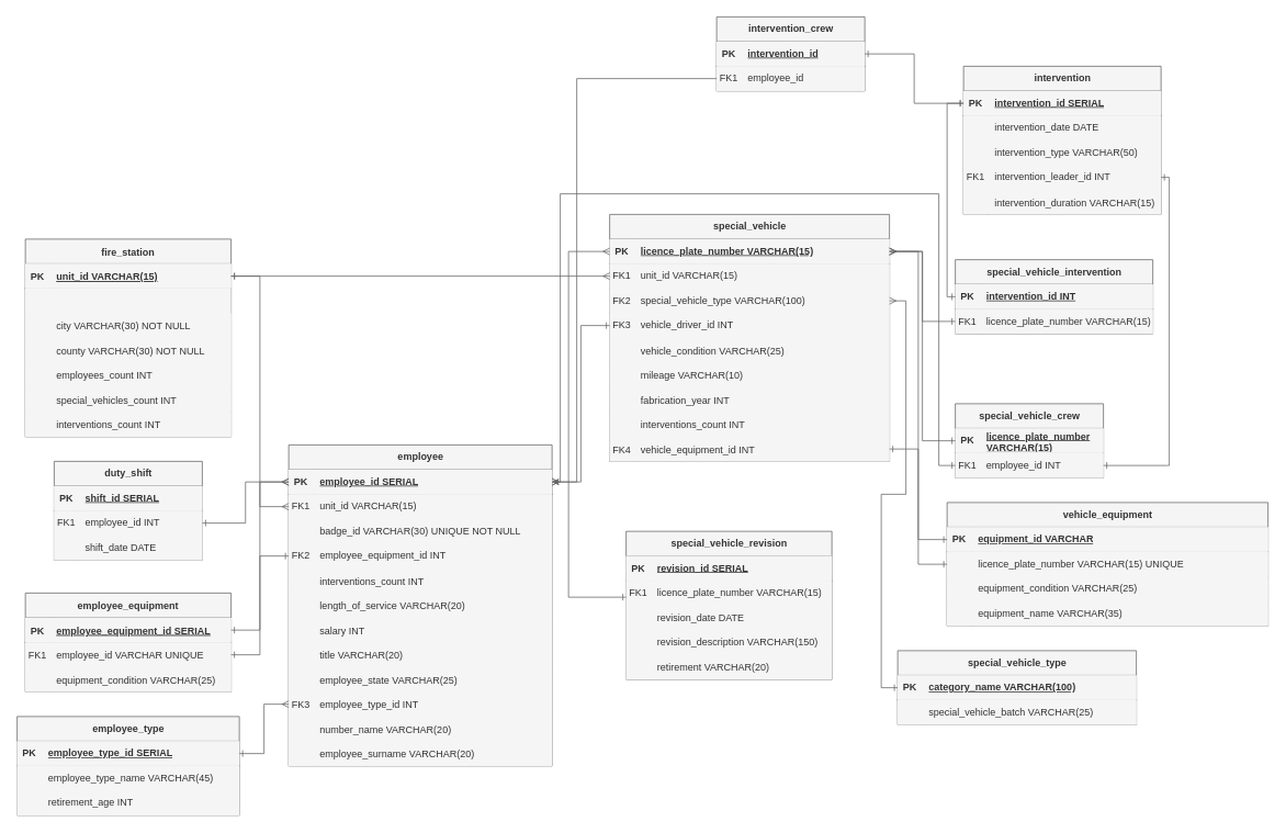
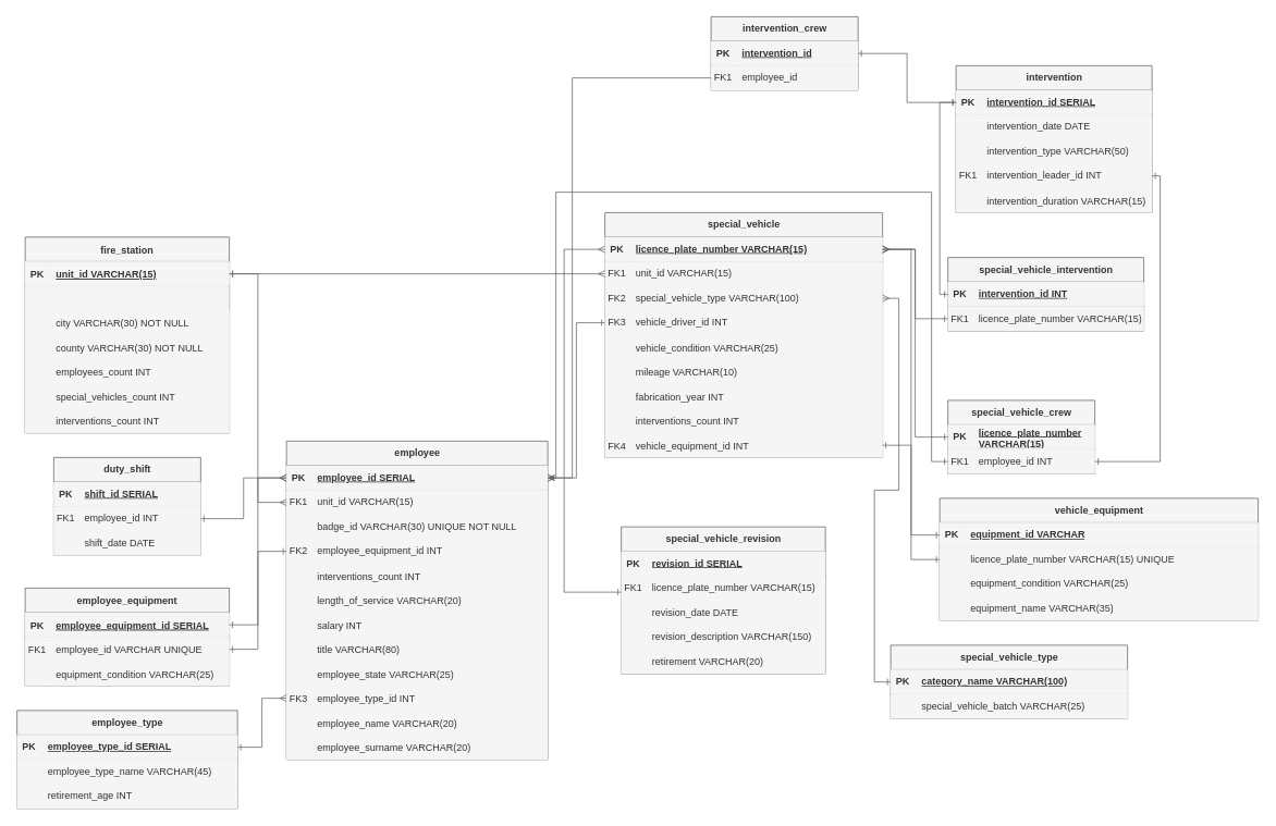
- <mxCell id="67" value="title VARCHAR(20)" style="shape=partialRectangle;connectable=0;top=0;left=0;bottom=0;right=0;align=left;spacingLeft=6;overflow=hidden;fontColor=#333333;strokeColor=#666666;fillColor=#f5f5f5;" parent="65" vertex="1"><mxGeometry x="30" width="290" height="30" as="geometry"><mxRectangle width="290" height="30" as="alternateBounds" /></mxGeometry></mxCell>
+ <mxCell id="67" value="title VARCHAR(80)" style="shape=partialRectangle;connectable=0;top=0;left=0;bottom=0;right=0;align=left;spacingLeft=6;overflow=hidden;fontColor=#333333;strokeColor=#666666;fillColor=#f5f5f5;" parent="65" vertex="1"><mxGeometry x="30" width="290" height="30" as="geometry"><mxRectangle width="290" height="30" as="alternateBounds" /></mxGeometry></mxCell>
- <mxCell id="76" value="number_name VARCHAR(20)" style="shape=partialRectangle;connectable=0;top=0;left=0;bottom=0;right=0;align=left;spacingLeft=6;overflow=hidden;fontColor=#333333;strokeColor=#666666;fillColor=#f5f5f5;" parent="74" vertex="1"><mxGeometry x="30" width="290" height="30" as="geometry"><mxRectangle width="290" height="30" as="alternateBounds" /></mxGeometry></mxCell>
+ <mxCell id="76" value="employee_name VARCHAR(20)" style="shape=partialRectangle;connectable=0;top=0;left=0;bottom=0;right=0;align=left;spacingLeft=6;overflow=hidden;fontColor=#333333;strokeColor=#666666;fillColor=#f5f5f5;" parent="74" vertex="1"><mxGeometry x="30" width="290" height="30" as="geometry"><mxRectangle width="290" height="30" as="alternateBounds" /></mxGeometry></mxCell>
